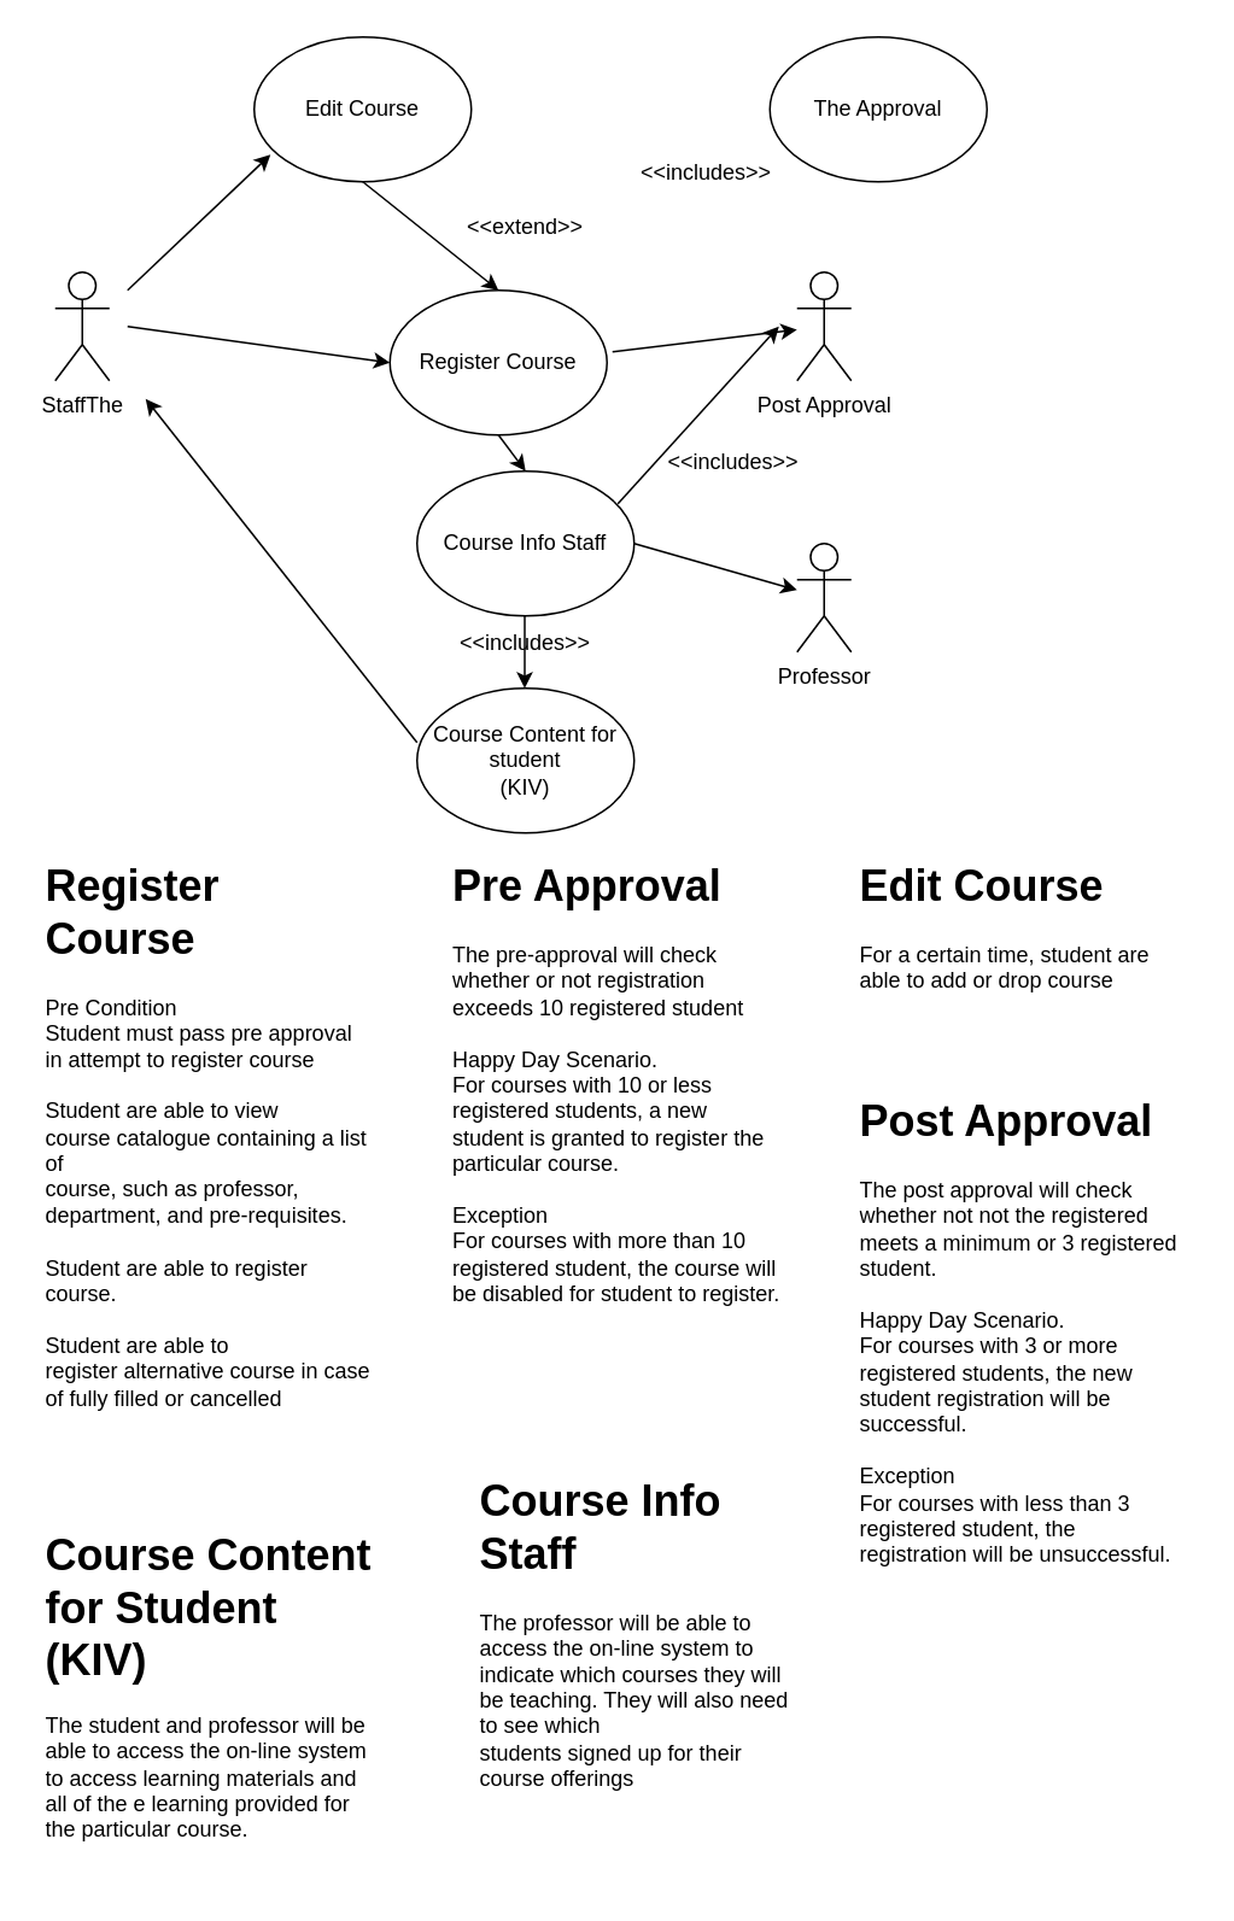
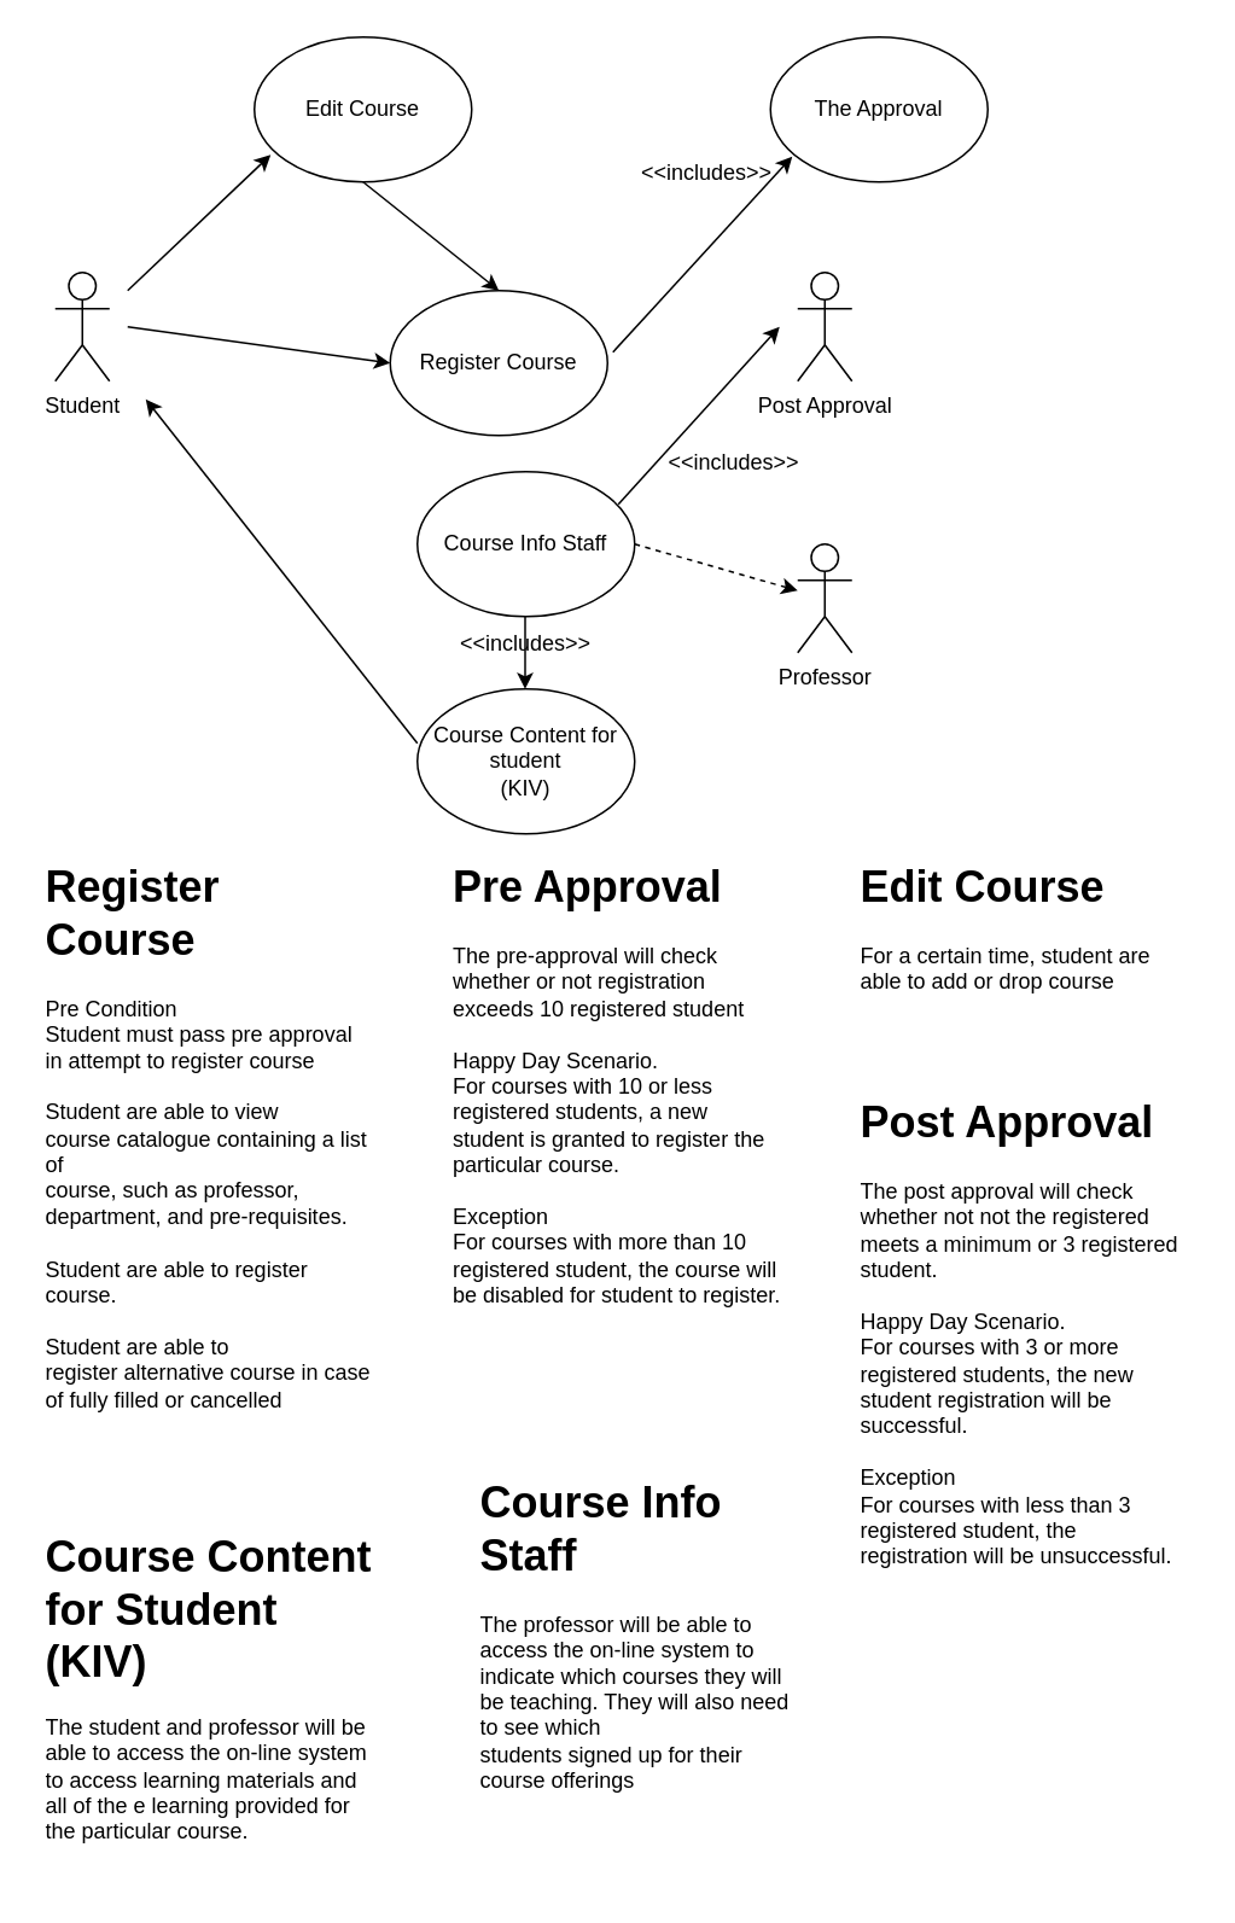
- <mxCell id="12" value="&amp;lt;&amp;lt;extend&amp;gt;&amp;gt;" style="text;html=1;strokeColor=none;fillColor=none;align=center;verticalAlign=middle;whiteSpace=wrap;rounded=0;" vertex="1" parent="1"><mxGeometry x="260" y="110" width="60" height="30" as="geometry" /></mxCell>
- <mxCell id="11" value="" style="endArrow=classic;html=1;rounded=0;exitX=1.025;exitY=0.425;exitDx=0;exitDy=0;exitPerimeter=0;" edge="1" parent="1" source="3" target="28"><mxGeometry width="50" height="50" relative="1" as="geometry"><mxPoint x="350" y="270" as="sourcePoint" /><mxPoint x="400" y="220" as="targetPoint" /></mxGeometry></mxCell>
+ <mxCell id="11" value="" style="endArrow=classic;html=1;rounded=0;entryX=0.1;entryY=0.825;entryDx=0;entryDy=0;entryPerimeter=0;exitX=1.025;exitY=0.425;exitDx=0;exitDy=0;exitPerimeter=0;" edge="1" parent="1" source="3" target="10"><mxGeometry width="50" height="50" relative="1" as="geometry"><mxPoint x="350" y="270" as="sourcePoint" /><mxPoint x="400" y="220" as="targetPoint" /></mxGeometry></mxCell>
- <mxCell id="2" value="StaffThe" style="shape=umlActor;verticalLabelPosition=bottom;verticalAlign=top;html=1;outlineConnect=0;" vertex="1" parent="1"><mxGeometry x="30" y="150" width="30" height="60" as="geometry" /></mxCell>
+ <mxCell id="2" value="Student" style="shape=umlActor;verticalLabelPosition=bottom;verticalAlign=top;html=1;outlineConnect=0;" vertex="1" parent="1"><mxGeometry x="30" y="150" width="30" height="60" as="geometry" /></mxCell>
- <mxCell id="14" value="" style="endArrow=classic;html=1;rounded=0;exitX=0.5;exitY=1;exitDx=0;exitDy=0;entryX=0.5;entryY=0;entryDx=0;entryDy=0;" edge="1" parent="1" source="3" target="4"><mxGeometry width="50" height="50" relative="1" as="geometry"><mxPoint x="350" y="270" as="sourcePoint" /><mxPoint x="400" y="220" as="targetPoint" /></mxGeometry></mxCell>
- <mxCell id="7" value="" style="endArrow=classic;html=1;rounded=0;exitX=1;exitY=0.5;exitDx=0;exitDy=0;" edge="1" parent="1" source="4" target="5"><mxGeometry width="50" height="50" relative="1" as="geometry"><mxPoint x="350" y="270" as="sourcePoint" /><mxPoint x="490" y="260" as="targetPoint" /></mxGeometry></mxCell>
+ <mxCell id="7" value="" style="endArrow=classic;html=1;rounded=0;exitX=1;exitY=0.5;exitDx=0;exitDy=0;dashed=1;" edge="1" parent="1" source="4" target="5"><mxGeometry width="50" height="50" relative="1" as="geometry"><mxPoint x="350" y="270" as="sourcePoint" /><mxPoint x="490" y="260" as="targetPoint" /></mxGeometry></mxCell>
